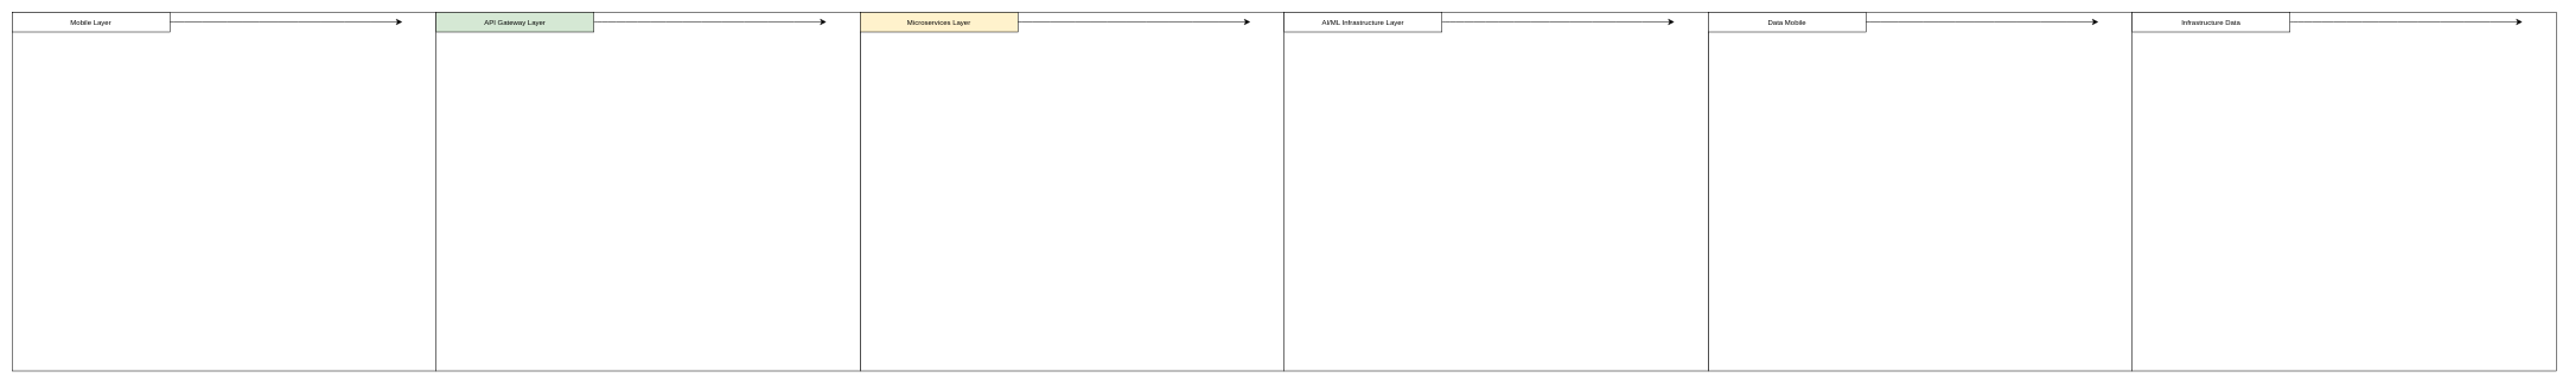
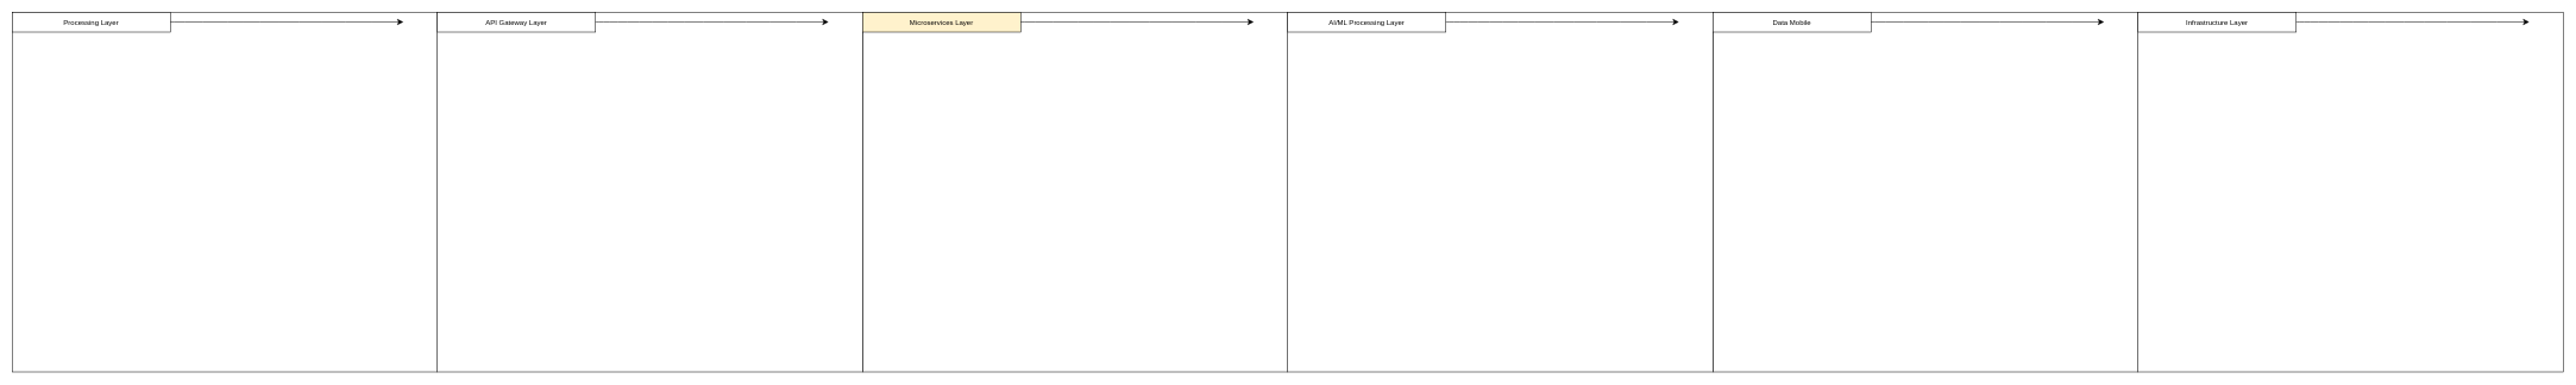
- <mxCell id="8" value="Mobile Layer" style="rounded=0;whiteSpace=wrap;html=1;" vertex="1" parent="1"><mxGeometry x="20" y="20" width="266" height="33" as="geometry" /></mxCell>
+ <mxCell id="8" value="Processing Layer" style="rounded=0;whiteSpace=wrap;html=1;" vertex="1" parent="1"><mxGeometry x="20" y="20" width="266" height="33" as="geometry" /></mxCell>
- <mxCell id="9" value="API Gateway Layer" style="rounded=0;whiteSpace=wrap;html=1;fillColor=#d5e8d4;" vertex="1" parent="1"><mxGeometry x="735" y="20" width="266" height="33" as="geometry" /></mxCell>
+ <mxCell id="9" value="API Gateway Layer" style="rounded=0;whiteSpace=wrap;html=1;" vertex="1" parent="1"><mxGeometry x="735" y="20" width="266" height="33" as="geometry" /></mxCell>
- <mxCell id="11" value="AI/ML Infrastructure Layer" style="rounded=0;whiteSpace=wrap;html=1;" vertex="1" parent="1"><mxGeometry x="2165" y="20" width="266" height="33" as="geometry" /></mxCell>
+ <mxCell id="11" value="AI/ML Processing Layer" style="rounded=0;whiteSpace=wrap;html=1;" vertex="1" parent="1"><mxGeometry x="2165" y="20" width="266" height="33" as="geometry" /></mxCell>
- <mxCell id="13" value="Infrastructure Data" style="rounded=0;whiteSpace=wrap;html=1;" vertex="1" parent="1"><mxGeometry x="3595" y="20" width="266" height="33" as="geometry" /></mxCell>
+ <mxCell id="13" value="Infrastructure Layer" style="rounded=0;whiteSpace=wrap;html=1;" vertex="1" parent="1"><mxGeometry x="3595" y="20" width="266" height="33" as="geometry" /></mxCell>
